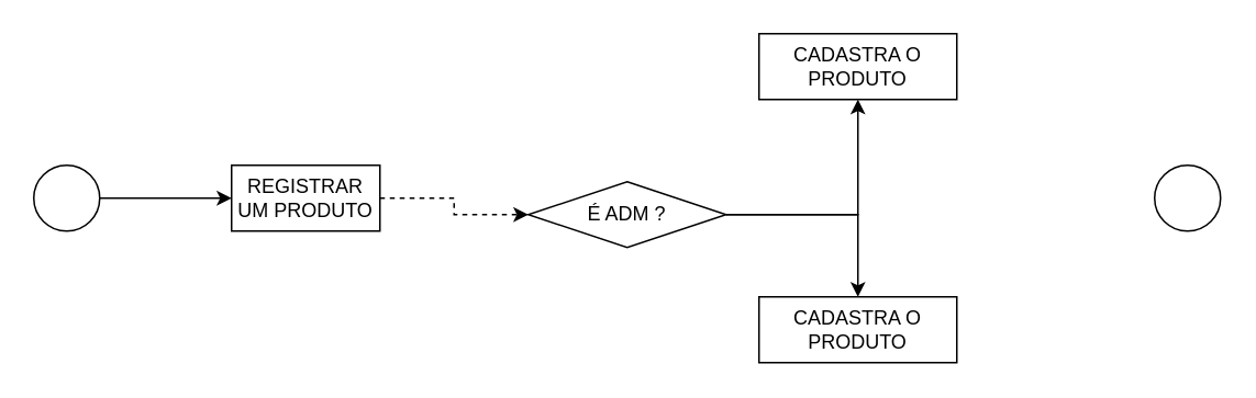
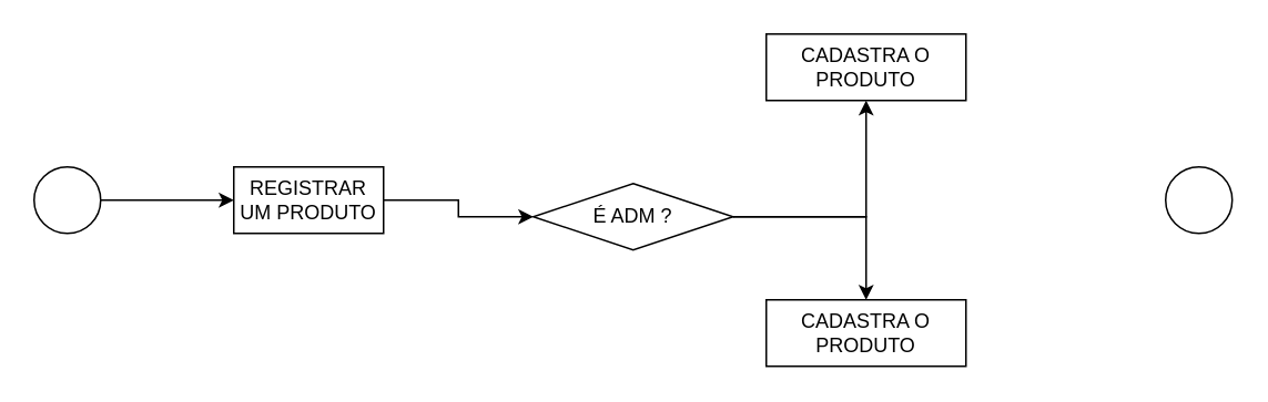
- <mxCell id="4" style="edgeStyle=orthogonalEdgeStyle;rounded=0;orthogonalLoop=1;jettySize=auto;html=1;dashed=1;" edge="1" parent="1" source="5" target="8"><mxGeometry relative="1" as="geometry" /></mxCell>
+ <mxCell id="4" style="edgeStyle=orthogonalEdgeStyle;rounded=0;orthogonalLoop=1;jettySize=auto;html=1;" edge="1" parent="1" source="5" target="8"><mxGeometry relative="1" as="geometry" /></mxCell>
